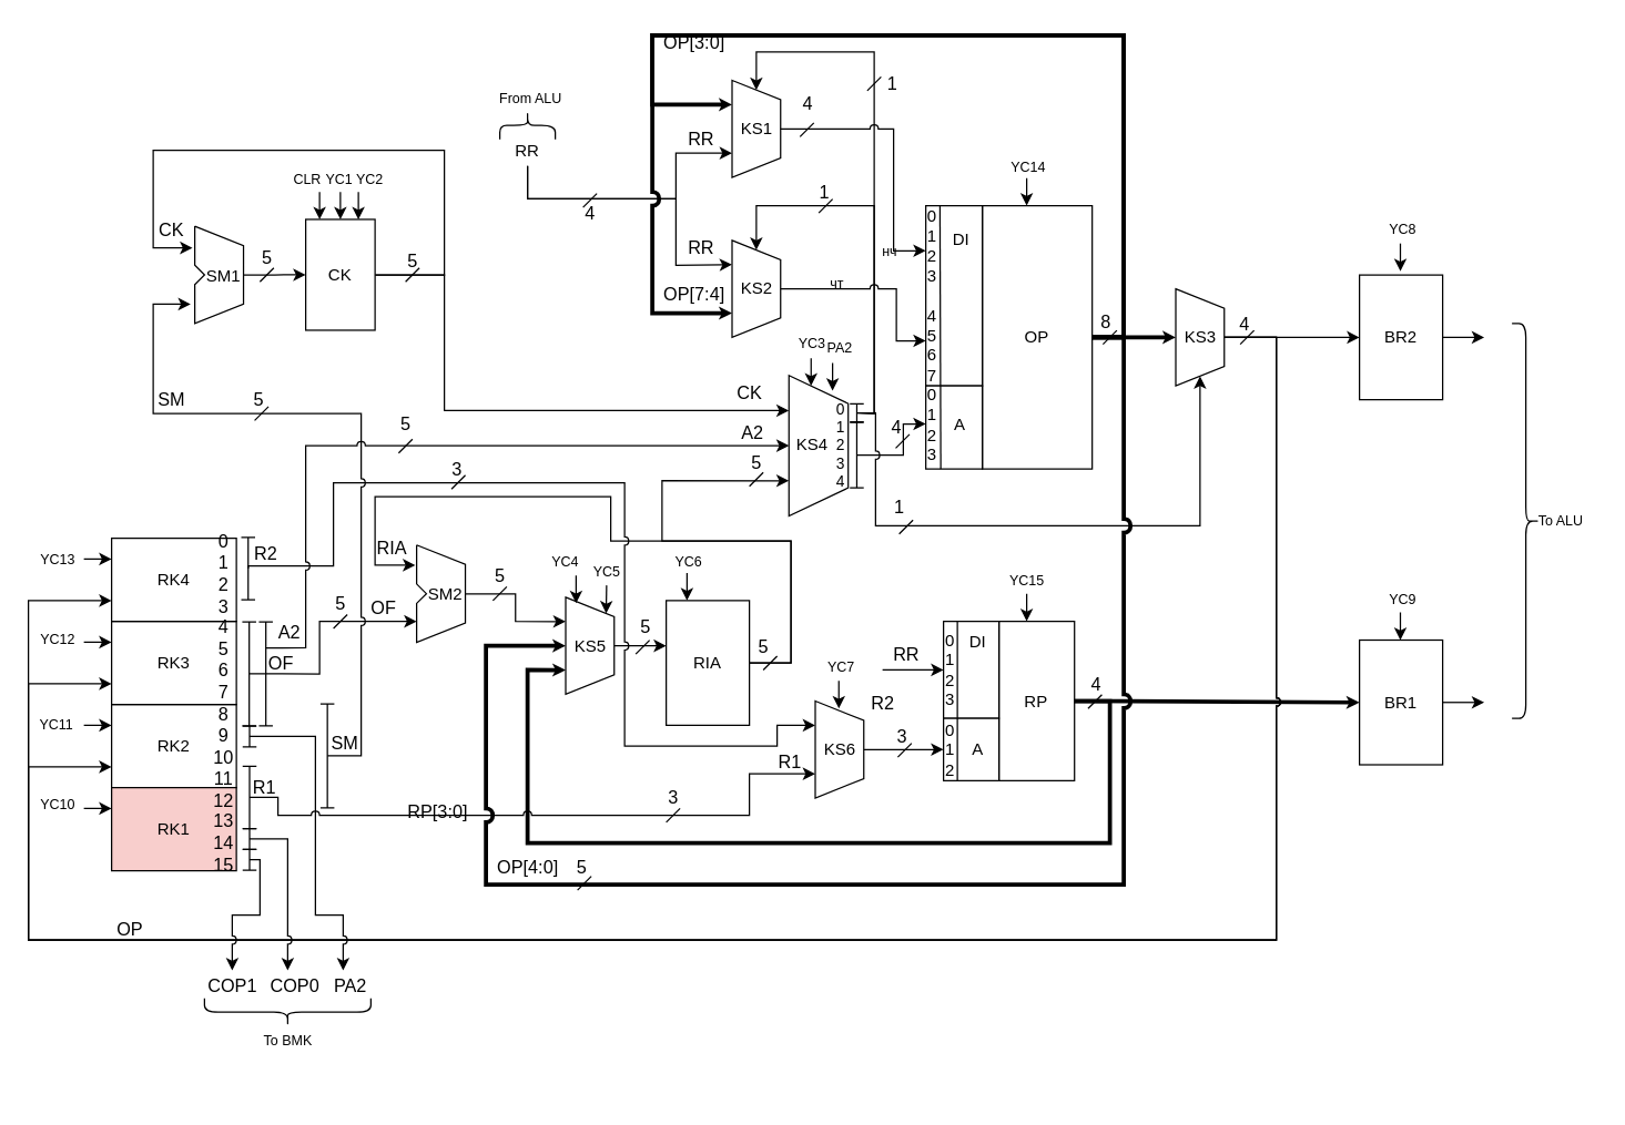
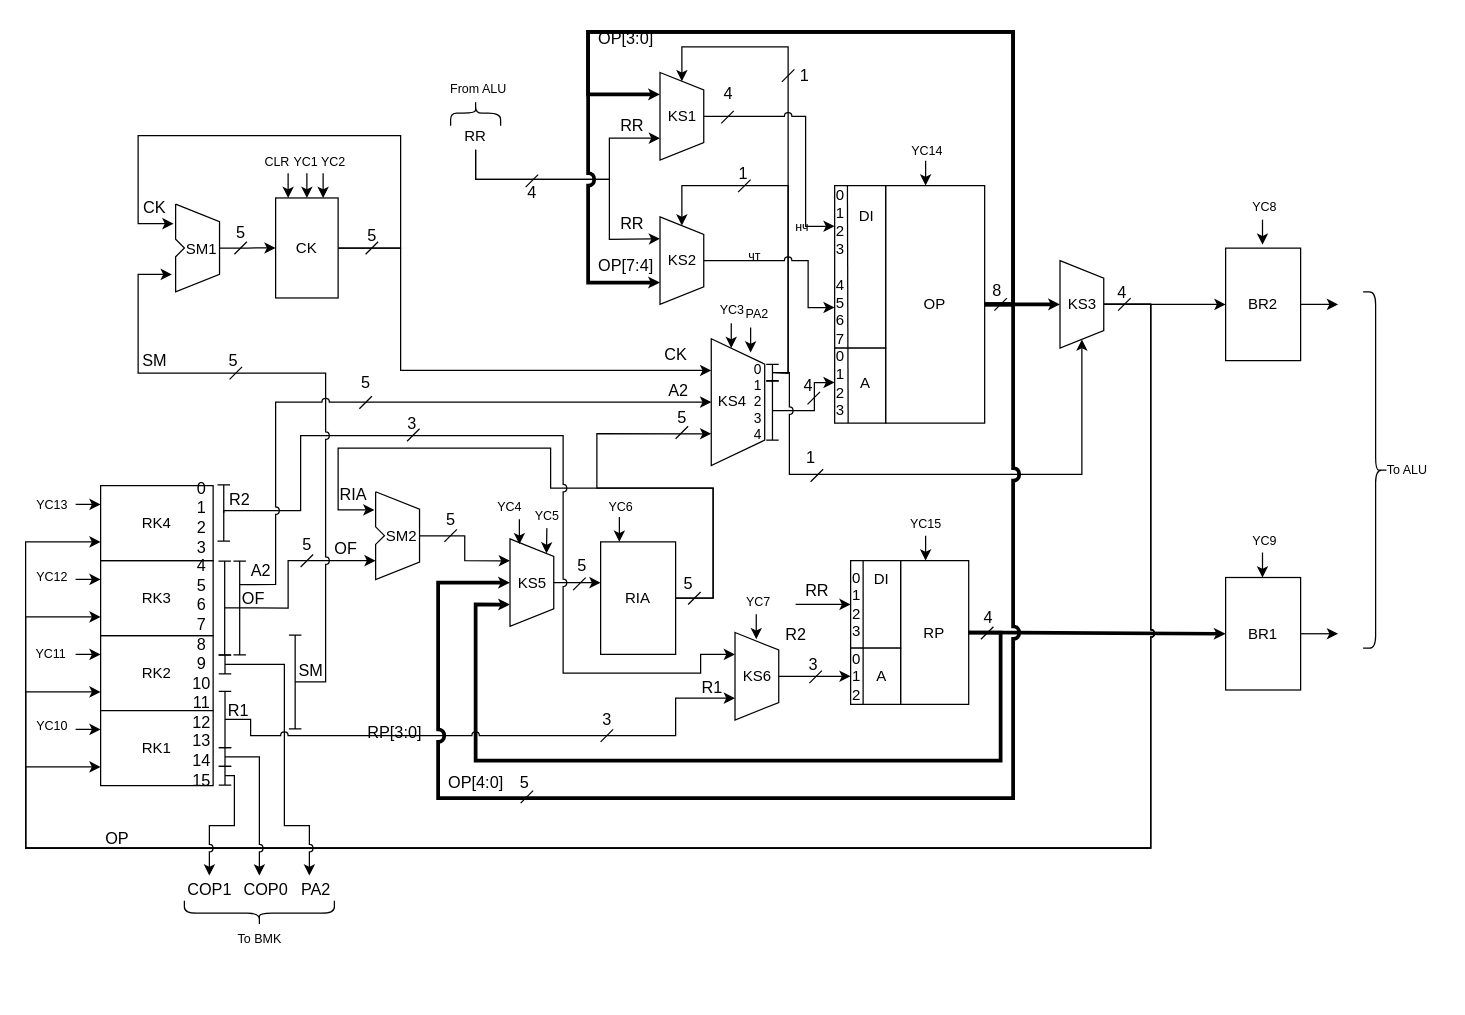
- <mxCell id="8" value="RK1" style="whiteSpace=wrap;html=1;fillColor=#f8cecc;" parent="1" vertex="1"><mxGeometry x="80" y="568" width="90" height="60" as="geometry" /></mxCell>
+ <mxCell id="8" value="RK1" style="whiteSpace=wrap;html=1;" parent="1" vertex="1"><mxGeometry x="80" y="568" width="90" height="60" as="geometry" /></mxCell>
+ <mxCell id="52" style="edgeStyle=orthogonalEdgeStyle;rounded=0;jumpStyle=arc;orthogonalLoop=1;jettySize=auto;html=1;entryX=0;entryY=0.75;entryDx=0;entryDy=0;fontSize=12;exitX=0.5;exitY=0;exitDx=0;exitDy=0;strokeWidth=1;endSize=6;startSize=0;" parent="1" source="86" target="8" edge="1"><mxGeometry relative="1" as="geometry"><Array as="points"><mxPoint x="920" y="243" /><mxPoint x="920" y="678" /><mxPoint x="20" y="678" /><mxPoint x="20" y="613" /></Array></mxGeometry></mxCell>
